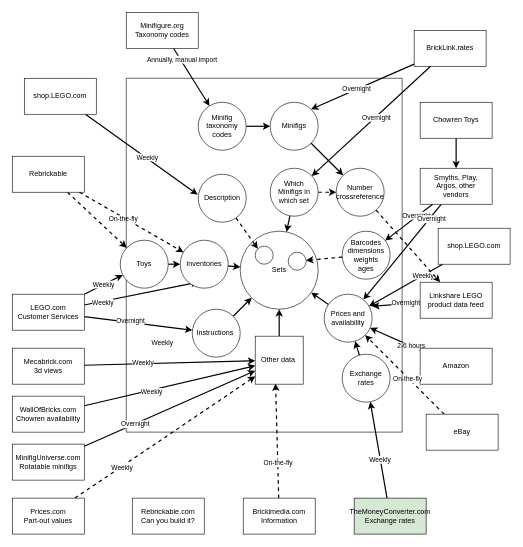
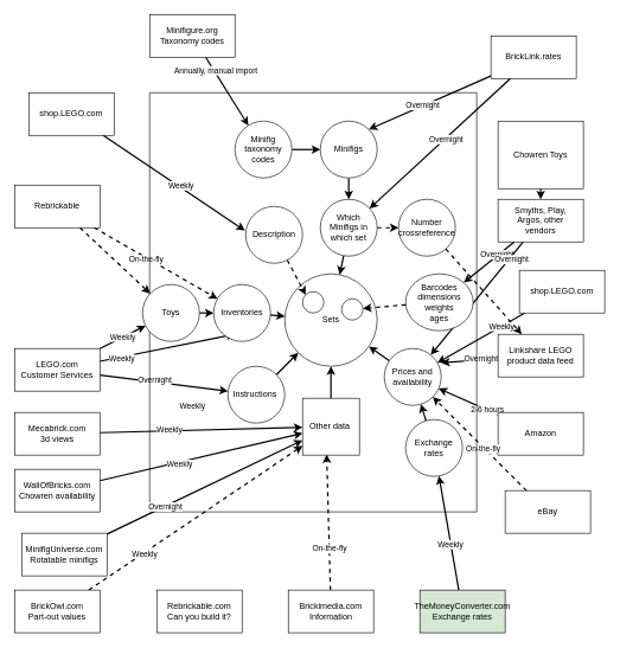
- <mxCell id="18" value="Chowren Toys" style="rounded=0;whiteSpace=wrap;html=1;" vertex="1" parent="1"><mxGeometry x="700" y="170" width="120" height="60" as="geometry" /></mxCell>
+ <mxCell id="18" value="Chowren Toys" style="rounded=0;whiteSpace=wrap;html=1;" vertex="1" parent="1"><mxGeometry x="700" y="170" width="120" height="95" as="geometry" /></mxCell>
- <mxCell id="61" value="" style="edgeStyle=none;rounded=0;orthogonalLoop=1;jettySize=auto;html=1;strokeWidth=2;" edge="1" parent="58" source="62" target="67"><mxGeometry relative="1" as="geometry" /></mxCell>
+ <mxCell id="61" value="" style="edgeStyle=none;rounded=0;orthogonalLoop=1;jettySize=auto;html=1;strokeWidth=2;" edge="1" parent="58" source="62" target="65"><mxGeometry relative="1" as="geometry" /></mxCell>
- <mxCell id="75" value="Description" style="ellipse;whiteSpace=wrap;html=1;aspect=fixed;rounded=0;" vertex="1" parent="58"><mxGeometry x="120" y="160" width="80" height="80" as="geometry" /></mxCell>
+ <mxCell id="75" value="Description" style="ellipse;whiteSpace=wrap;html=1;aspect=fixed;rounded=0;" vertex="1" parent="58"><mxGeometry x="135" y="160" width="80" height="80" as="geometry" /></mxCell>
- <mxCell id="68" value="Barcodes &lt;br/&gt;dimensions &lt;br/&gt;weights&lt;br/&gt;ages" style="ellipse;whiteSpace=wrap;html=1;aspect=fixed;rounded=0;" vertex="1" parent="58"><mxGeometry x="360" y="255" width="80" height="80" as="geometry" /></mxCell>
+ <mxCell id="68" value="Barcodes &lt;br/&gt;dimensions &lt;br/&gt;weights&lt;br/&gt;ages" style="ellipse;whiteSpace=wrap;html=1;aspect=fixed;rounded=0;" vertex="1" parent="58"><mxGeometry x="360" y="255" width="95" height="80" as="geometry" /></mxCell>
- <mxCell id="89" value="MinifigUniverse.com&lt;br/&gt;Rotatable minifigs" style="rounded=0;whiteSpace=wrap;html=1;" vertex="1" parent="1"><mxGeometry y="740" width="120" height="60" as="geometry" x="20" /></mxCell>
+ <mxCell id="89" value="MinifigUniverse.com&lt;br/&gt;Rotatable minifigs" style="rounded=0;whiteSpace=wrap;html=1;" vertex="1" parent="1"><mxGeometry x="30" y="750" width="120" height="60" as="geometry" /></mxCell>
- <mxCell id="47" value="Prices.com&lt;br/&gt;Part-out values" style="rounded=0;whiteSpace=wrap;html=1;" vertex="1" parent="1"><mxGeometry y="830" width="120" height="60" as="geometry" x="20" /></mxCell>
+ <mxCell id="47" value="BrickOwl.com&lt;br/&gt;Part-out values" style="rounded=0;whiteSpace=wrap;html=1;" vertex="1" parent="1"><mxGeometry y="830" width="120" height="60" as="geometry" x="20" /></mxCell>
